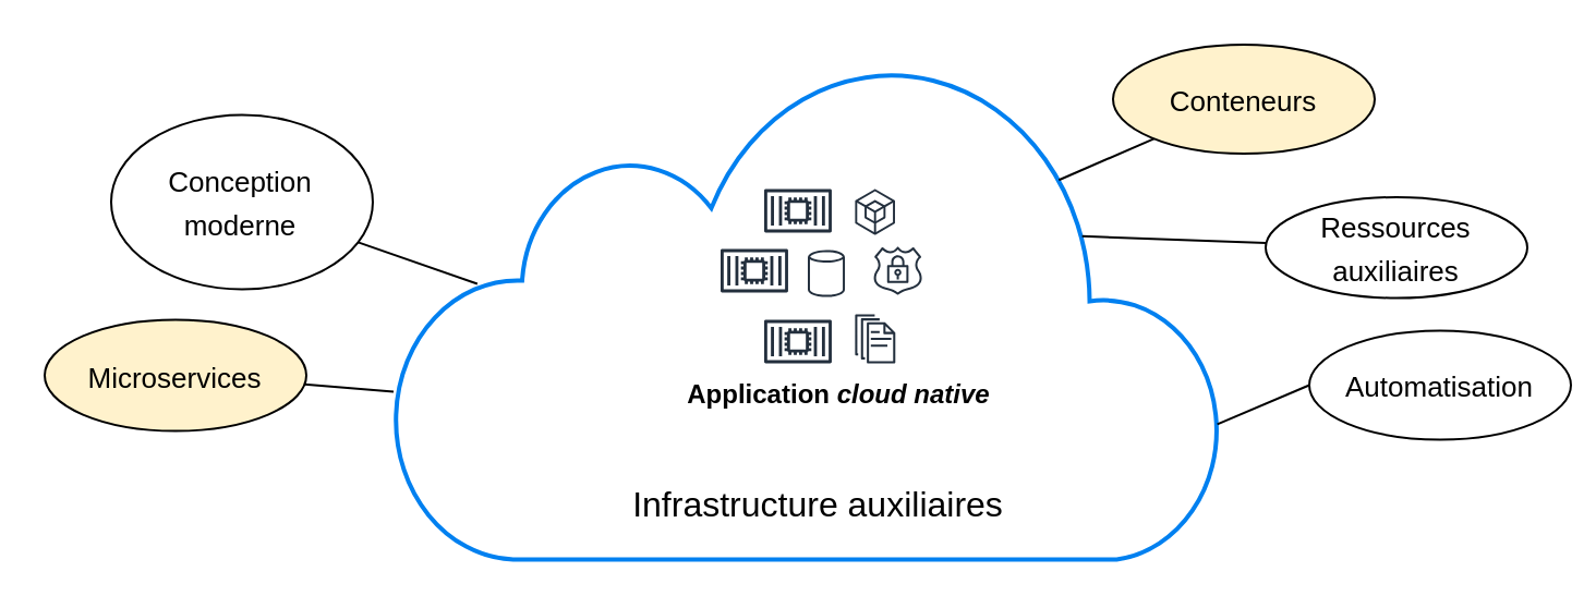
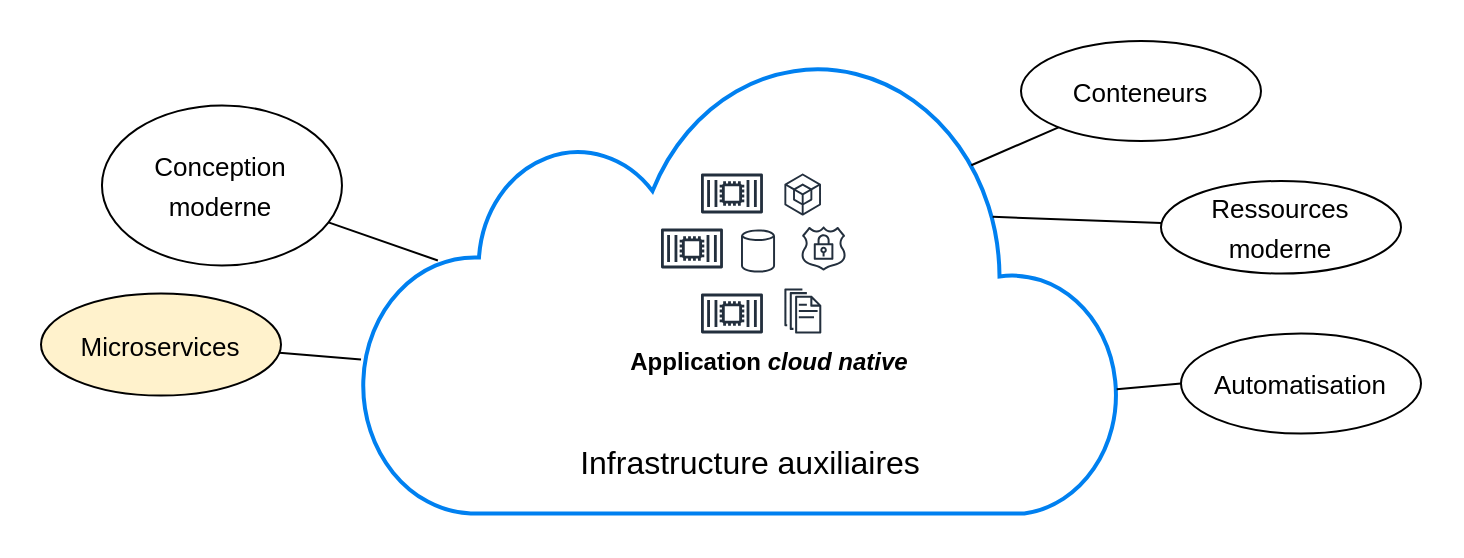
- <mxCell id="21" value="&lt;font style=&quot;font-size: 13px;&quot;&gt;Conteneurs&lt;/font&gt;" style="ellipse;whiteSpace=wrap;html=1;fontSize=16;fillColor=#fff2cc;" vertex="1" parent="1"><mxGeometry x="510" y="20" width="120" height="50" as="geometry" /></mxCell>
+ <mxCell id="21" value="&lt;font style=&quot;font-size: 13px;&quot;&gt;Conteneurs&lt;/font&gt;" style="ellipse;whiteSpace=wrap;html=1;fontSize=16;fillColor=#FFFFFF;" vertex="1" parent="1"><mxGeometry x="510" y="20" width="120" height="50" as="geometry" /></mxCell>
- <mxCell id="19" value="&lt;font style=&quot;font-size: 13px;&quot;&gt;Ressources auxiliaires&lt;/font&gt;" style="ellipse;whiteSpace=wrap;html=1;fontSize=16;fillColor=#FFFFFF;" vertex="1" parent="1"><mxGeometry x="580" y="90" width="120" height="46.25" as="geometry" /></mxCell>
+ <mxCell id="19" value="&lt;font style=&quot;font-size: 13px;&quot;&gt;Ressources moderne&lt;/font&gt;" style="ellipse;whiteSpace=wrap;html=1;fontSize=16;fillColor=#FFFFFF;" vertex="1" parent="1"><mxGeometry x="580" y="90" width="120" height="46.25" as="geometry" /></mxCell>
- <mxCell id="17" value="&lt;font style=&quot;font-size: 13px;&quot;&gt;Automatisation&lt;/font&gt;" style="ellipse;whiteSpace=wrap;html=1;fontSize=16;fillColor=#FFFFFF;" vertex="1" parent="1"><mxGeometry x="600" y="151.25" width="120" height="50" as="geometry" /></mxCell>
+ <mxCell id="17" value="&lt;font style=&quot;font-size: 13px;&quot;&gt;Automatisation&lt;/font&gt;" style="ellipse;whiteSpace=wrap;html=1;fontSize=16;fillColor=#FFFFFF;" vertex="1" parent="1"><mxGeometry x="590" y="166.25" width="120" height="50" as="geometry" /></mxCell>
